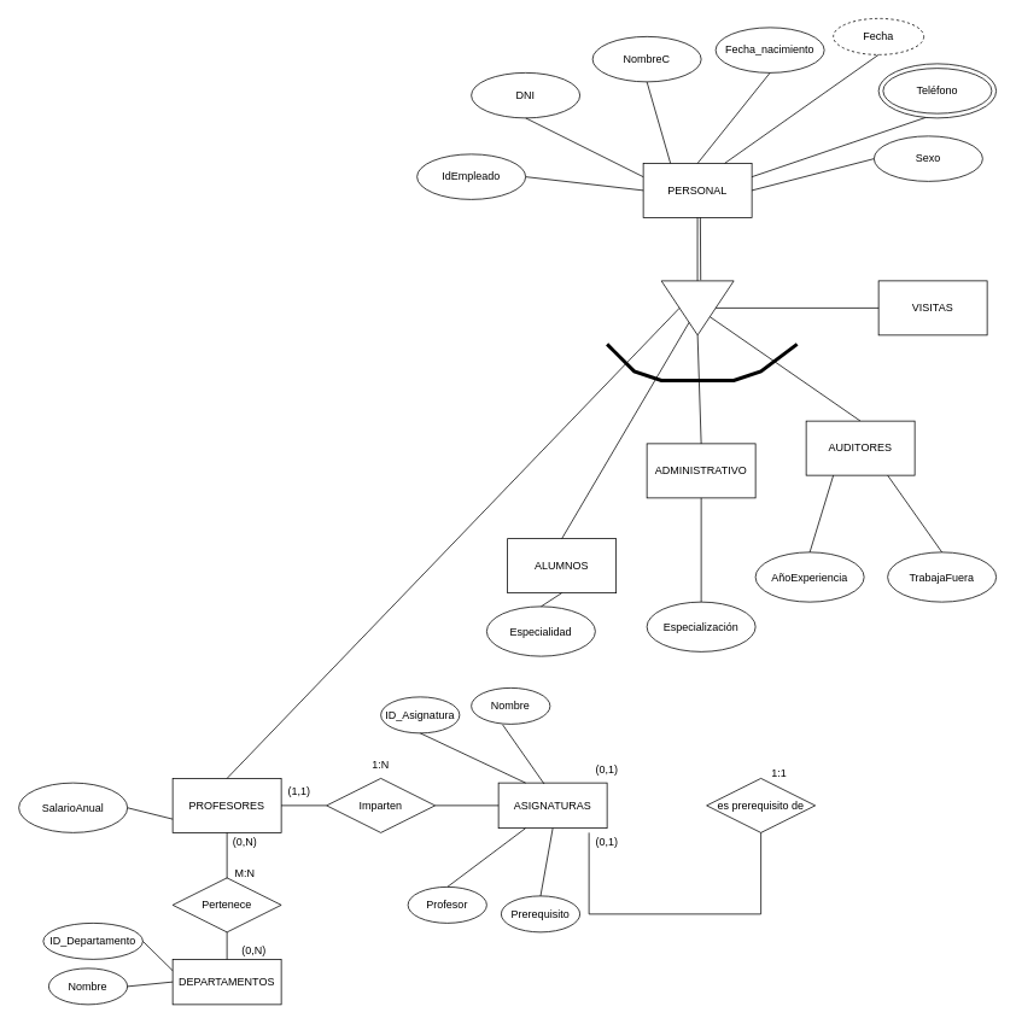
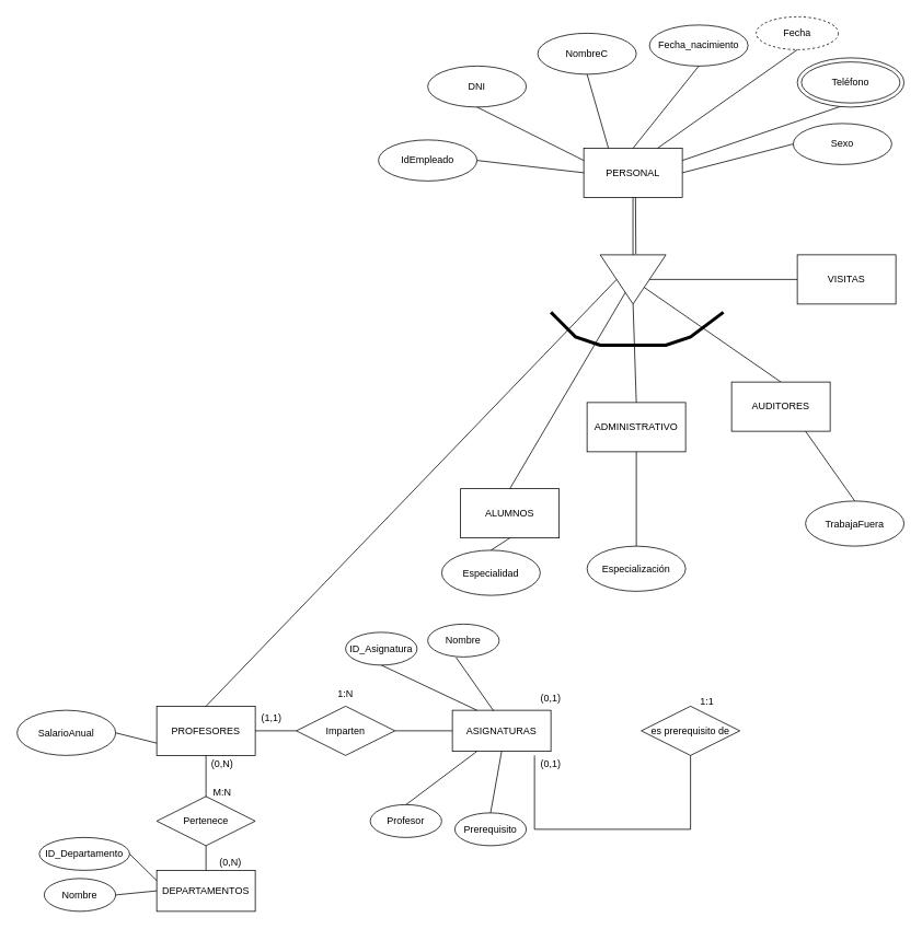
- <mxCell id="35" value="" style="endArrow=none;html=1;rounded=0;entryX=0.25;entryY=1;entryDx=0;entryDy=0;exitX=0.5;exitY=0;exitDx=0;exitDy=0;" edge="1" parent="1" source="33" target="10"><mxGeometry width="50" height="50" relative="1" as="geometry"><mxPoint x="850" y="610" as="sourcePoint" /><mxPoint x="900" y="560" as="targetPoint" /></mxGeometry></mxCell>
- <mxCell id="33" value="AñoExperiencia" style="ellipse;whiteSpace=wrap;html=1;" vertex="1" parent="1"><mxGeometry x="834" y="610" width="120" height="55" as="geometry" /></mxCell>
